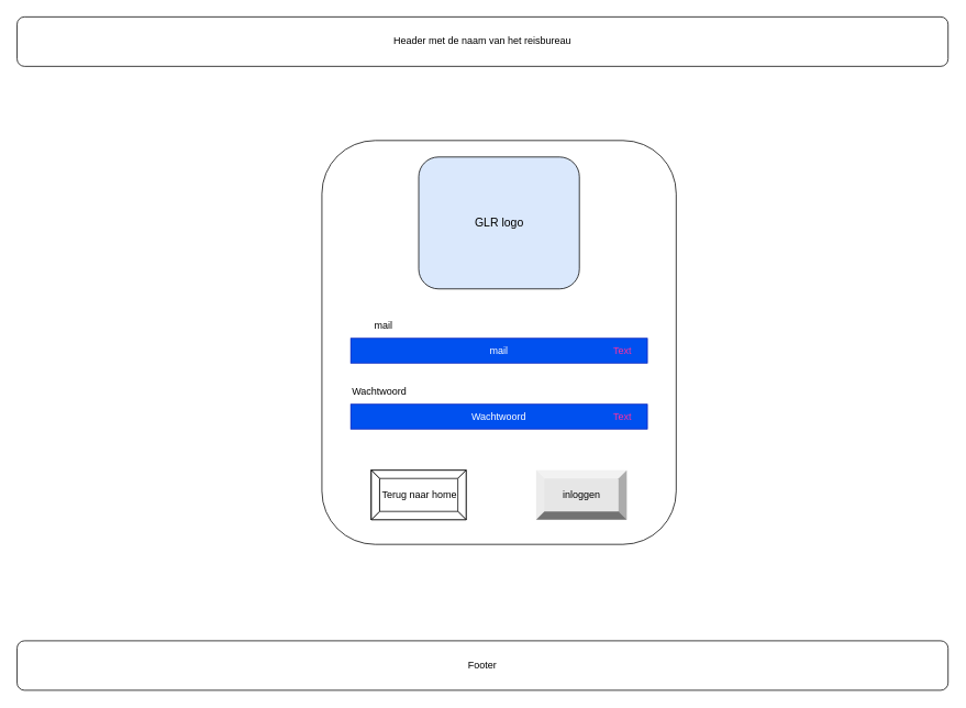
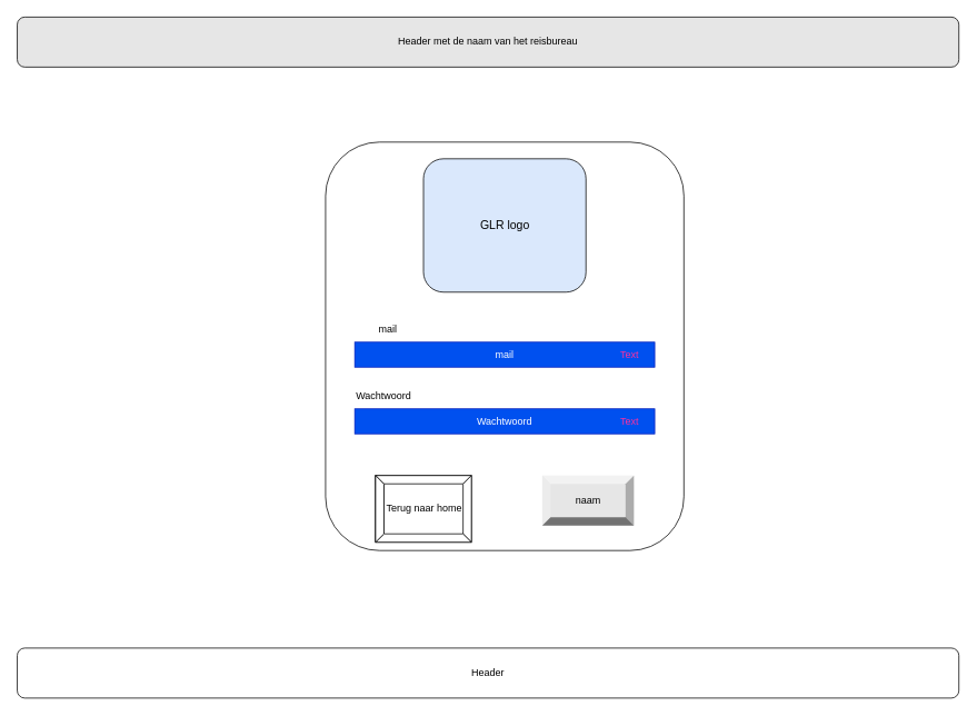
- <mxCell id="9" value="Header met de naam van het reisbureau" style="rounded=1;whiteSpace=wrap;html=1;" vertex="1" parent="1"><mxGeometry x="20" y="20" width="1130" height="60" as="geometry" /></mxCell>
+ <mxCell id="9" value="Header met de naam van het reisbureau" style="rounded=1;whiteSpace=wrap;html=1;fillColor=#e6e6e6;" vertex="1" parent="1"><mxGeometry x="20" y="20" width="1130" height="60" as="geometry" /></mxCell>
- <mxCell id="6" value="Terug naar home" style="labelPosition=center;verticalLabelPosition=middle;align=center;html=1;shape=mxgraph.basic.button;dx=10;fontSize=12;" vertex="1" parent="1"><mxGeometry x="450" y="570" width="115" height="60" as="geometry" /></mxCell>
+ <mxCell id="6" value="Terug naar home" style="labelPosition=center;verticalLabelPosition=middle;align=center;html=1;shape=mxgraph.basic.button;dx=10;fontSize=12;" vertex="1" parent="1"><mxGeometry x="450" y="570" width="115" height="80" as="geometry" /></mxCell>
- <mxCell id="5" value="&lt;font color=&quot;#000000&quot; style=&quot;&quot;&gt;inloggen&lt;/font&gt;" style="labelPosition=center;verticalLabelPosition=middle;align=center;html=1;shape=mxgraph.basic.shaded_button;dx=10;fillColor=#E6E6E6;strokeColor=none;fontSize=12;labelBackgroundColor=none;" vertex="1" parent="1"><mxGeometry x="650" y="570" width="110" height="60" as="geometry" /></mxCell>
+ <mxCell id="5" value="&lt;font color=&quot;#000000&quot; style=&quot;&quot;&gt;naam&lt;/font&gt;" style="labelPosition=center;verticalLabelPosition=middle;align=center;html=1;shape=mxgraph.basic.shaded_button;dx=10;fillColor=#E6E6E6;strokeColor=none;fontSize=12;labelBackgroundColor=none;" vertex="1" parent="1"><mxGeometry x="650" y="570" width="110" height="60" as="geometry" /></mxCell>
- <mxCell id="10" value="Footer" style="rounded=1;whiteSpace=wrap;html=1;" vertex="1" parent="1"><mxGeometry x="20" y="777" width="1130" height="60" as="geometry" /></mxCell>
+ <mxCell id="10" value="Header" style="rounded=1;whiteSpace=wrap;html=1;" vertex="1" parent="1"><mxGeometry x="20" y="777" width="1130" height="60" as="geometry" /></mxCell>
